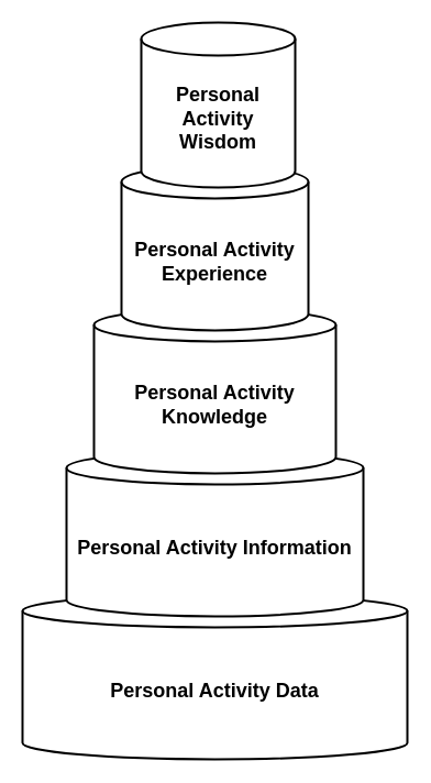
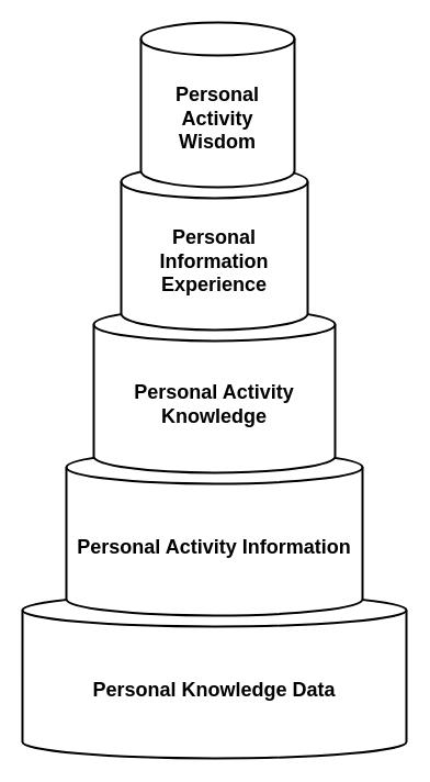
- <mxCell id="5" value="&lt;b&gt;&lt;font style=&quot;font-size: 18px;&quot;&gt;Personal Activity Experience&lt;/font&gt;&lt;/b&gt;" style="shape=cylinder3;whiteSpace=wrap;html=1;boundedLbl=1;backgroundOutline=1;size=15;strokeWidth=2;" vertex="1" parent="1"><mxGeometry x="110" y="150" width="170" height="150" as="geometry" /></mxCell>
+ <mxCell id="5" value="&lt;b&gt;&lt;font style=&quot;font-size: 18px;&quot;&gt;Personal Information Experience&lt;/font&gt;&lt;/b&gt;" style="shape=cylinder3;whiteSpace=wrap;html=1;boundedLbl=1;backgroundOutline=1;size=15;strokeWidth=2;" vertex="1" parent="1"><mxGeometry x="110" y="150" width="170" height="150" as="geometry" /></mxCell>
- <mxCell id="2" value="&lt;b&gt;&lt;font style=&quot;font-size: 18px;&quot;&gt;Personal Activity Data&lt;/font&gt;&lt;/b&gt;" style="shape=cylinder3;whiteSpace=wrap;html=1;boundedLbl=1;backgroundOutline=1;size=15;strokeWidth=2;" vertex="1" parent="1"><mxGeometry x="20" y="540" width="350" height="150" as="geometry" /></mxCell>
+ <mxCell id="2" value="&lt;b&gt;&lt;font style=&quot;font-size: 18px;&quot;&gt;Personal Knowledge Data&lt;/font&gt;&lt;/b&gt;" style="shape=cylinder3;whiteSpace=wrap;html=1;boundedLbl=1;backgroundOutline=1;size=15;strokeWidth=2;" vertex="1" parent="1"><mxGeometry x="20" y="540" width="350" height="150" as="geometry" /></mxCell>
